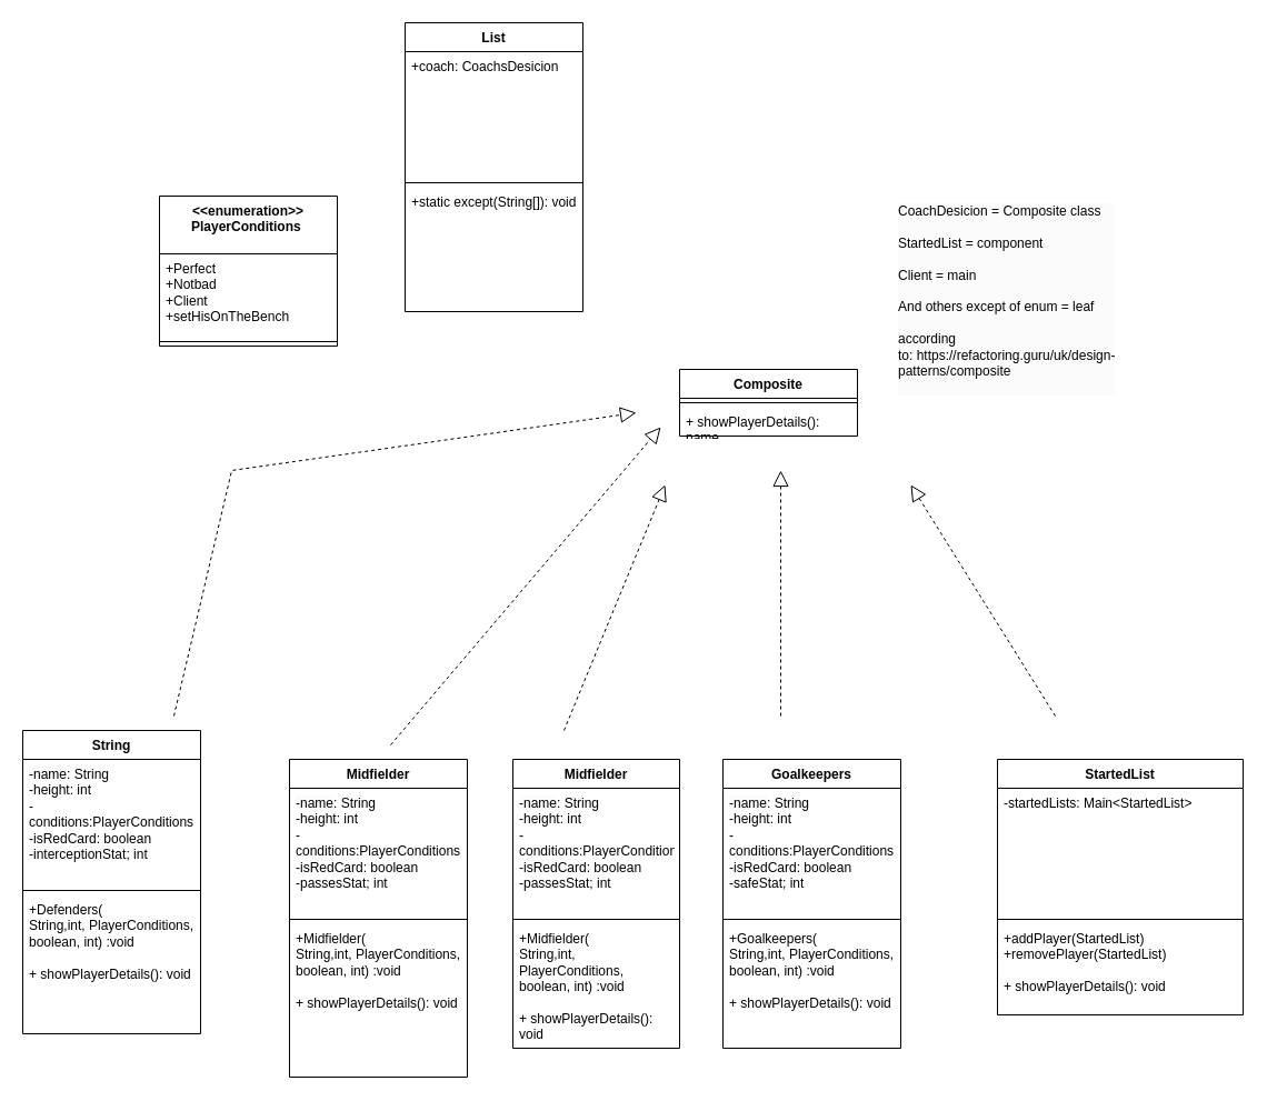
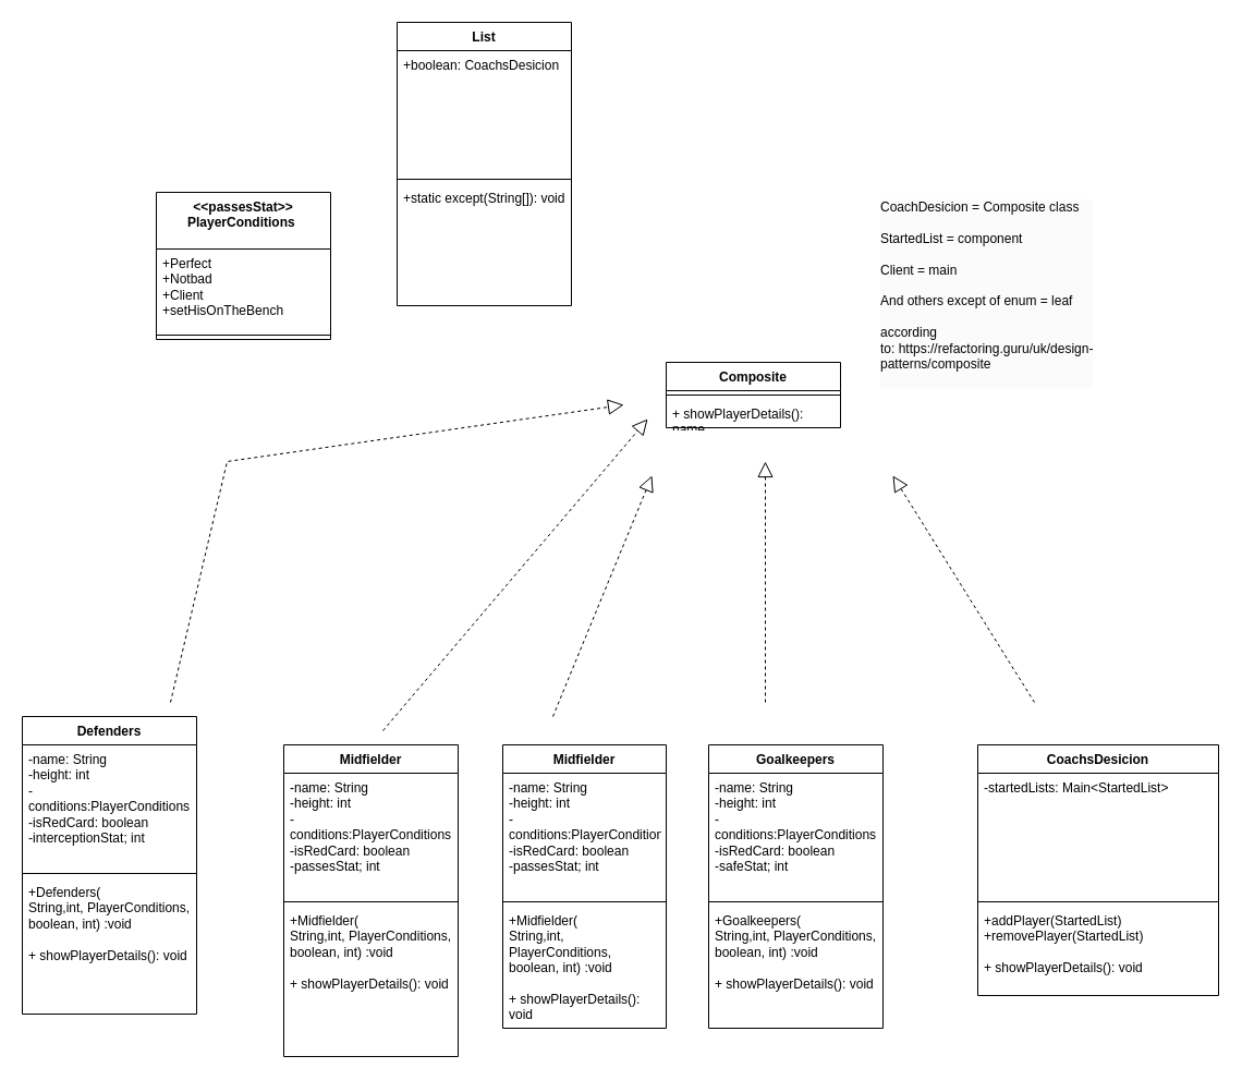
- <mxCell id="35" value="&lt;span style=&quot;border-color: var(--border-color); color: rgb(0, 0, 0); font-family: Helvetica; font-size: 12px; font-style: normal; font-variant-ligatures: normal; font-variant-caps: normal; font-weight: 400; letter-spacing: normal; orphans: 2; text-align: left; text-indent: 0px; text-transform: none; widows: 2; word-spacing: 0px; -webkit-text-stroke-width: 0px; background-color: initial; text-decoration-thickness: initial; text-decoration-style: initial; text-decoration-color: initial;&quot;&gt;+coach:&amp;nbsp;&lt;/span&gt;CoachsDesicion" style="text;strokeColor=none;fillColor=none;align=left;verticalAlign=top;spacingLeft=4;spacingRight=4;overflow=hidden;rotatable=0;points=[[0,0.5],[1,0.5]];portConstraint=eastwest;whiteSpace=wrap;html=1;" vertex="1" parent="34"><mxGeometry y="26" width="160" height="114" as="geometry" /></mxCell>
+ <mxCell id="35" value="&lt;span style=&quot;border-color: var(--border-color); color: rgb(0, 0, 0); font-family: Helvetica; font-size: 12px; font-style: normal; font-variant-ligatures: normal; font-variant-caps: normal; font-weight: 400; letter-spacing: normal; orphans: 2; text-align: left; text-indent: 0px; text-transform: none; widows: 2; word-spacing: 0px; -webkit-text-stroke-width: 0px; background-color: initial; text-decoration-thickness: initial; text-decoration-style: initial; text-decoration-color: initial;&quot;&gt;+boolean:&amp;nbsp;&lt;/span&gt;CoachsDesicion" style="text;strokeColor=none;fillColor=none;align=left;verticalAlign=top;spacingLeft=4;spacingRight=4;overflow=hidden;rotatable=0;points=[[0,0.5],[1,0.5]];portConstraint=eastwest;whiteSpace=wrap;html=1;" vertex="1" parent="34"><mxGeometry y="26" width="160" height="114" as="geometry" /></mxCell>
- <mxCell id="31" value="&amp;lt;&amp;lt;enumeration&amp;gt;&amp;gt;&lt;br&gt;PlayerConditions&amp;nbsp;" style="swimlane;fontStyle=1;align=center;verticalAlign=top;childLayout=stackLayout;horizontal=1;startSize=52;horizontalStack=0;resizeParent=1;resizeParentMax=0;resizeLast=0;collapsible=1;marginBottom=0;whiteSpace=wrap;html=1;" vertex="1" parent="1"><mxGeometry x="143" y="176" width="160" height="135" as="geometry" /></mxCell>
+ <mxCell id="31" value="&amp;lt;&amp;lt;passesStat&amp;gt;&amp;gt;&lt;br&gt;PlayerConditions&amp;nbsp;" style="swimlane;fontStyle=1;align=center;verticalAlign=top;childLayout=stackLayout;horizontal=1;startSize=52;horizontalStack=0;resizeParent=1;resizeParentMax=0;resizeLast=0;collapsible=1;marginBottom=0;whiteSpace=wrap;html=1;" vertex="1" parent="1"><mxGeometry x="143" y="176" width="160" height="135" as="geometry" /></mxCell>
- <mxCell id="9" value="String" style="swimlane;fontStyle=1;align=center;verticalAlign=top;childLayout=stackLayout;horizontal=1;startSize=26;horizontalStack=0;resizeParent=1;resizeParentMax=0;resizeLast=0;collapsible=1;marginBottom=0;whiteSpace=wrap;html=1;" vertex="1" parent="1"><mxGeometry x="20" y="657" width="160" height="273" as="geometry" /></mxCell>
+ <mxCell id="9" value="Defenders" style="swimlane;fontStyle=1;align=center;verticalAlign=top;childLayout=stackLayout;horizontal=1;startSize=26;horizontalStack=0;resizeParent=1;resizeParentMax=0;resizeLast=0;collapsible=1;marginBottom=0;whiteSpace=wrap;html=1;" vertex="1" parent="1"><mxGeometry x="20" y="657" width="160" height="273" as="geometry" /></mxCell>
- <mxCell id="21" value="StartedList" style="swimlane;fontStyle=1;align=center;verticalAlign=top;childLayout=stackLayout;horizontal=1;startSize=26;horizontalStack=0;resizeParent=1;resizeParentMax=0;resizeLast=0;collapsible=1;marginBottom=0;whiteSpace=wrap;html=1;" vertex="1" parent="1"><mxGeometry x="897" y="683" width="221" height="230" as="geometry" /></mxCell>
+ <mxCell id="21" value="CoachsDesicion" style="swimlane;fontStyle=1;align=center;verticalAlign=top;childLayout=stackLayout;horizontal=1;startSize=26;horizontalStack=0;resizeParent=1;resizeParentMax=0;resizeLast=0;collapsible=1;marginBottom=0;whiteSpace=wrap;html=1;" vertex="1" parent="1"><mxGeometry x="897" y="683" width="221" height="230" as="geometry" /></mxCell>
